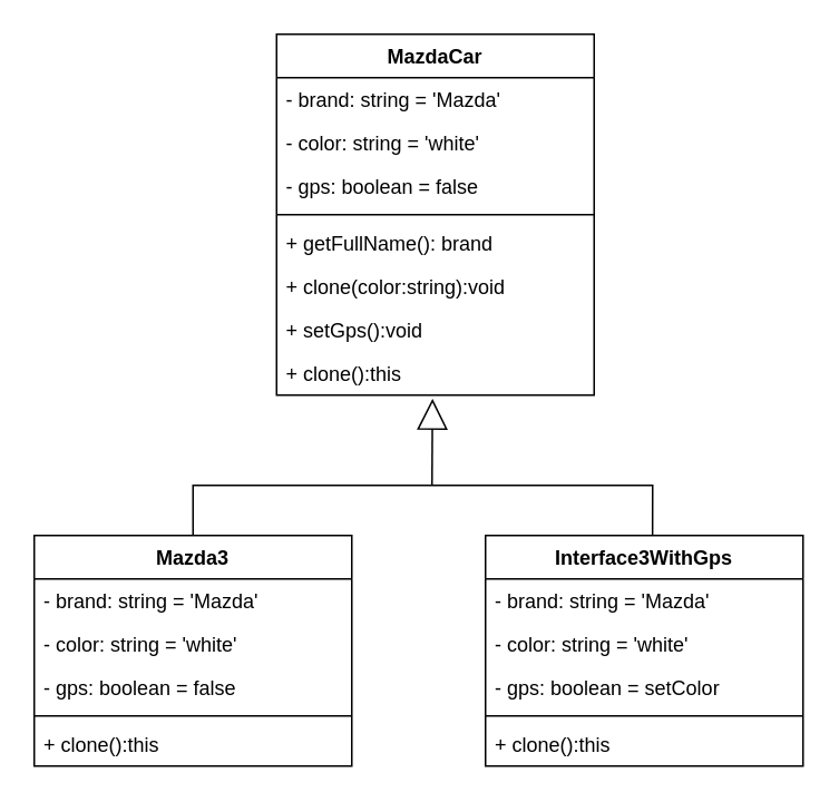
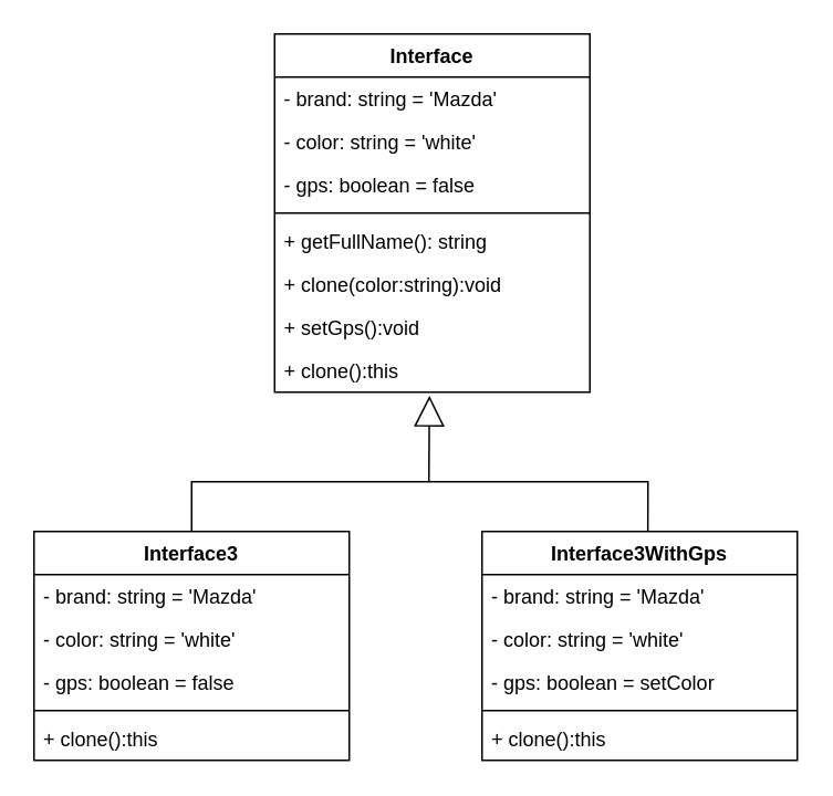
- <mxCell id="2" value="MazdaCar" style="swimlane;fontStyle=1;align=center;verticalAlign=top;childLayout=stackLayout;horizontal=1;startSize=26;horizontalStack=0;resizeParent=1;resizeParentMax=0;resizeLast=0;collapsible=1;marginBottom=0;" vertex="1" parent="1"><mxGeometry x="165" y="20" width="190" height="216" as="geometry" /></mxCell>
+ <mxCell id="2" value="Interface" style="swimlane;fontStyle=1;align=center;verticalAlign=top;childLayout=stackLayout;horizontal=1;startSize=26;horizontalStack=0;resizeParent=1;resizeParentMax=0;resizeLast=0;collapsible=1;marginBottom=0;" vertex="1" parent="1"><mxGeometry x="165" y="20" width="190" height="216" as="geometry" /></mxCell>
- <mxCell id="7" value="+ getFullName(): brand" style="text;strokeColor=none;fillColor=none;align=left;verticalAlign=top;spacingLeft=4;spacingRight=4;overflow=hidden;rotatable=0;points=[[0,0.5],[1,0.5]];portConstraint=eastwest;" vertex="1" parent="2"><mxGeometry y="112" width="190" height="26" as="geometry" /></mxCell>
+ <mxCell id="7" value="+ getFullName(): string" style="text;strokeColor=none;fillColor=none;align=left;verticalAlign=top;spacingLeft=4;spacingRight=4;overflow=hidden;rotatable=0;points=[[0,0.5],[1,0.5]];portConstraint=eastwest;" vertex="1" parent="2"><mxGeometry y="112" width="190" height="26" as="geometry" /></mxCell>
- <mxCell id="12" value="Mazda3" style="swimlane;fontStyle=1;align=center;verticalAlign=top;childLayout=stackLayout;horizontal=1;startSize=26;horizontalStack=0;resizeParent=1;resizeParentMax=0;resizeLast=0;collapsible=1;marginBottom=0;" vertex="1" parent="1"><mxGeometry x="20" y="320" width="190" height="138" as="geometry" /></mxCell>
+ <mxCell id="12" value="Interface3" style="swimlane;fontStyle=1;align=center;verticalAlign=top;childLayout=stackLayout;horizontal=1;startSize=26;horizontalStack=0;resizeParent=1;resizeParentMax=0;resizeLast=0;collapsible=1;marginBottom=0;" vertex="1" parent="1"><mxGeometry x="20" y="320" width="190" height="138" as="geometry" /></mxCell>
